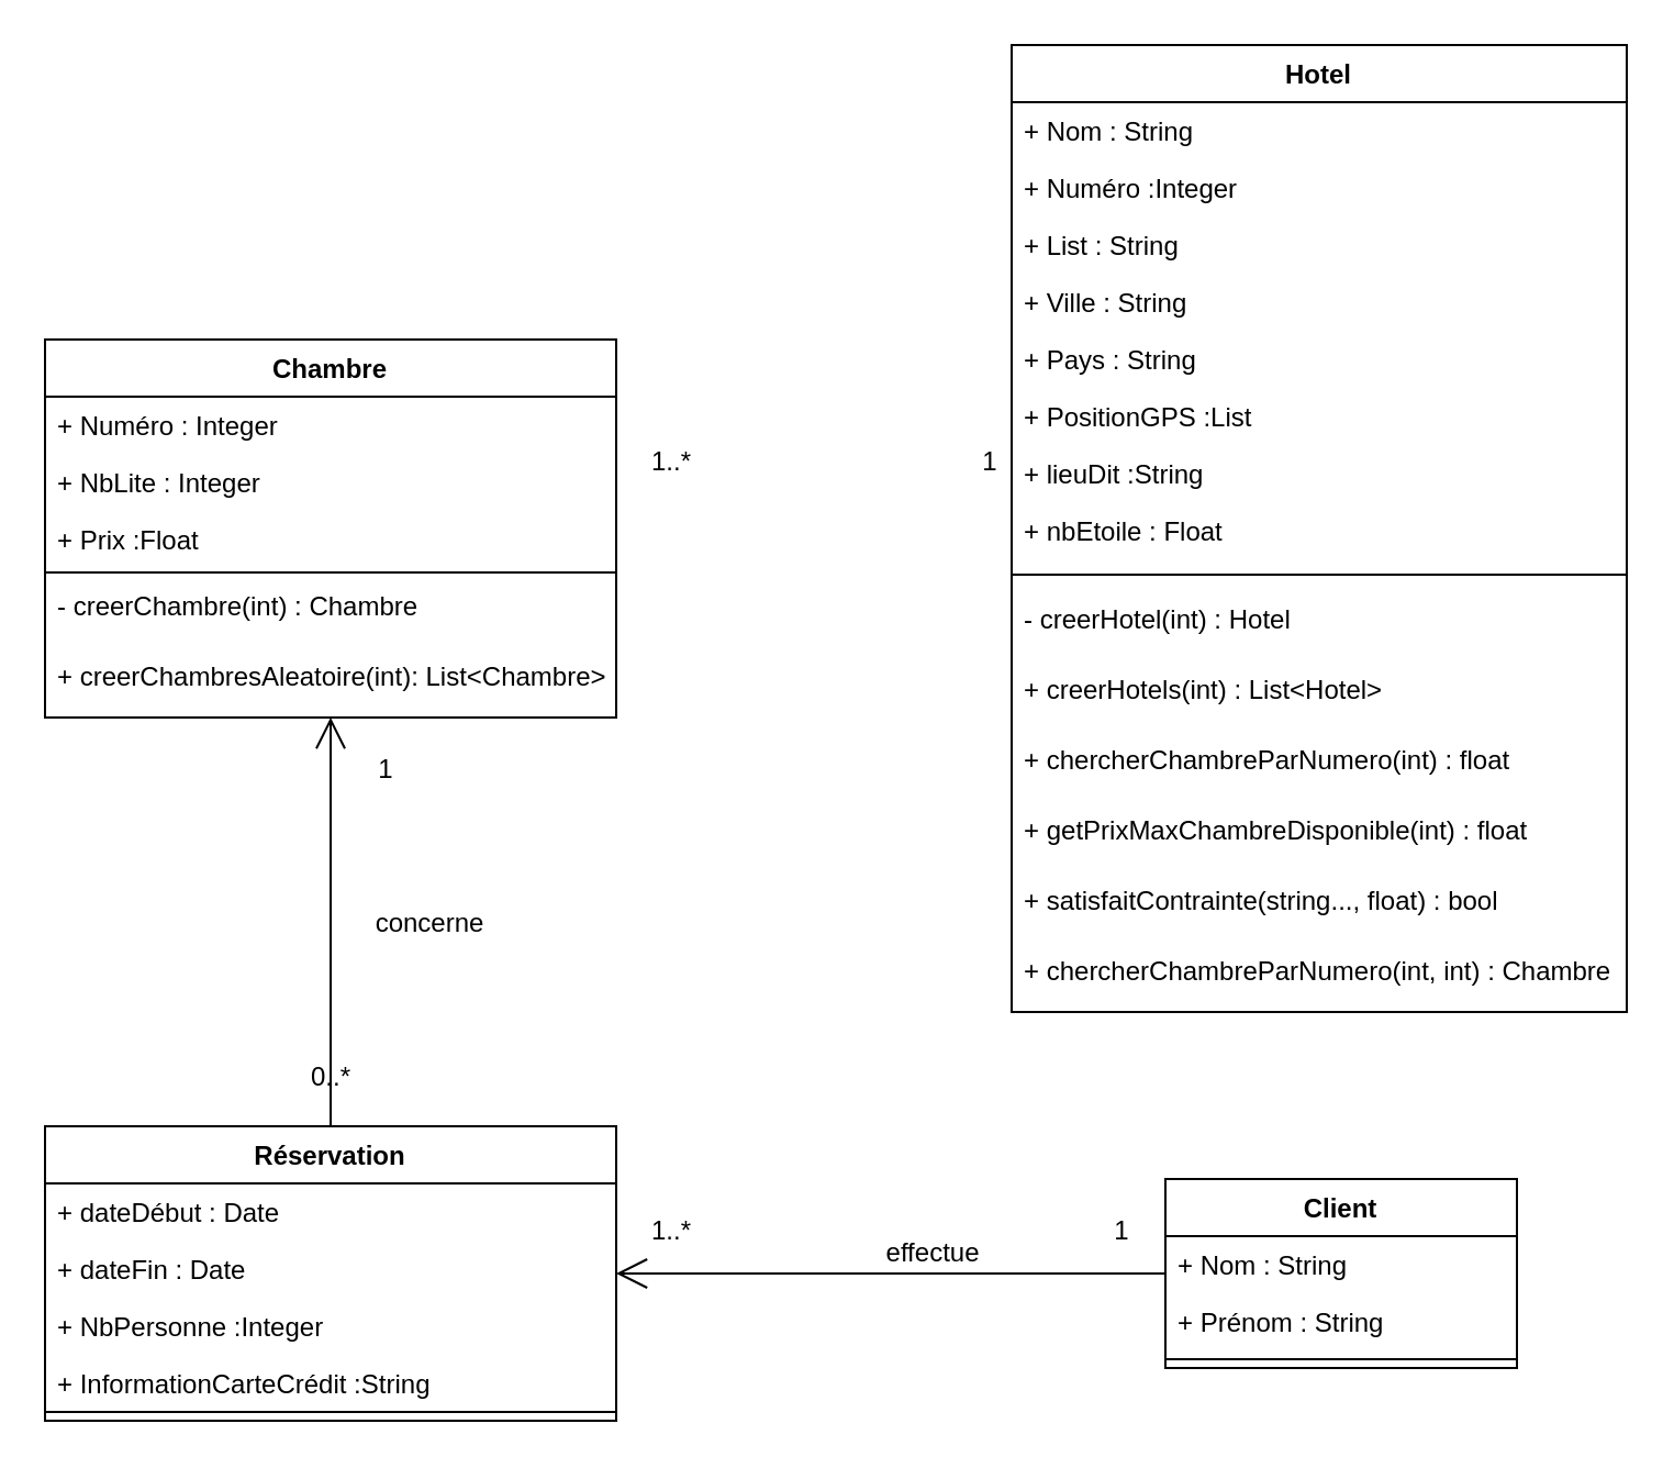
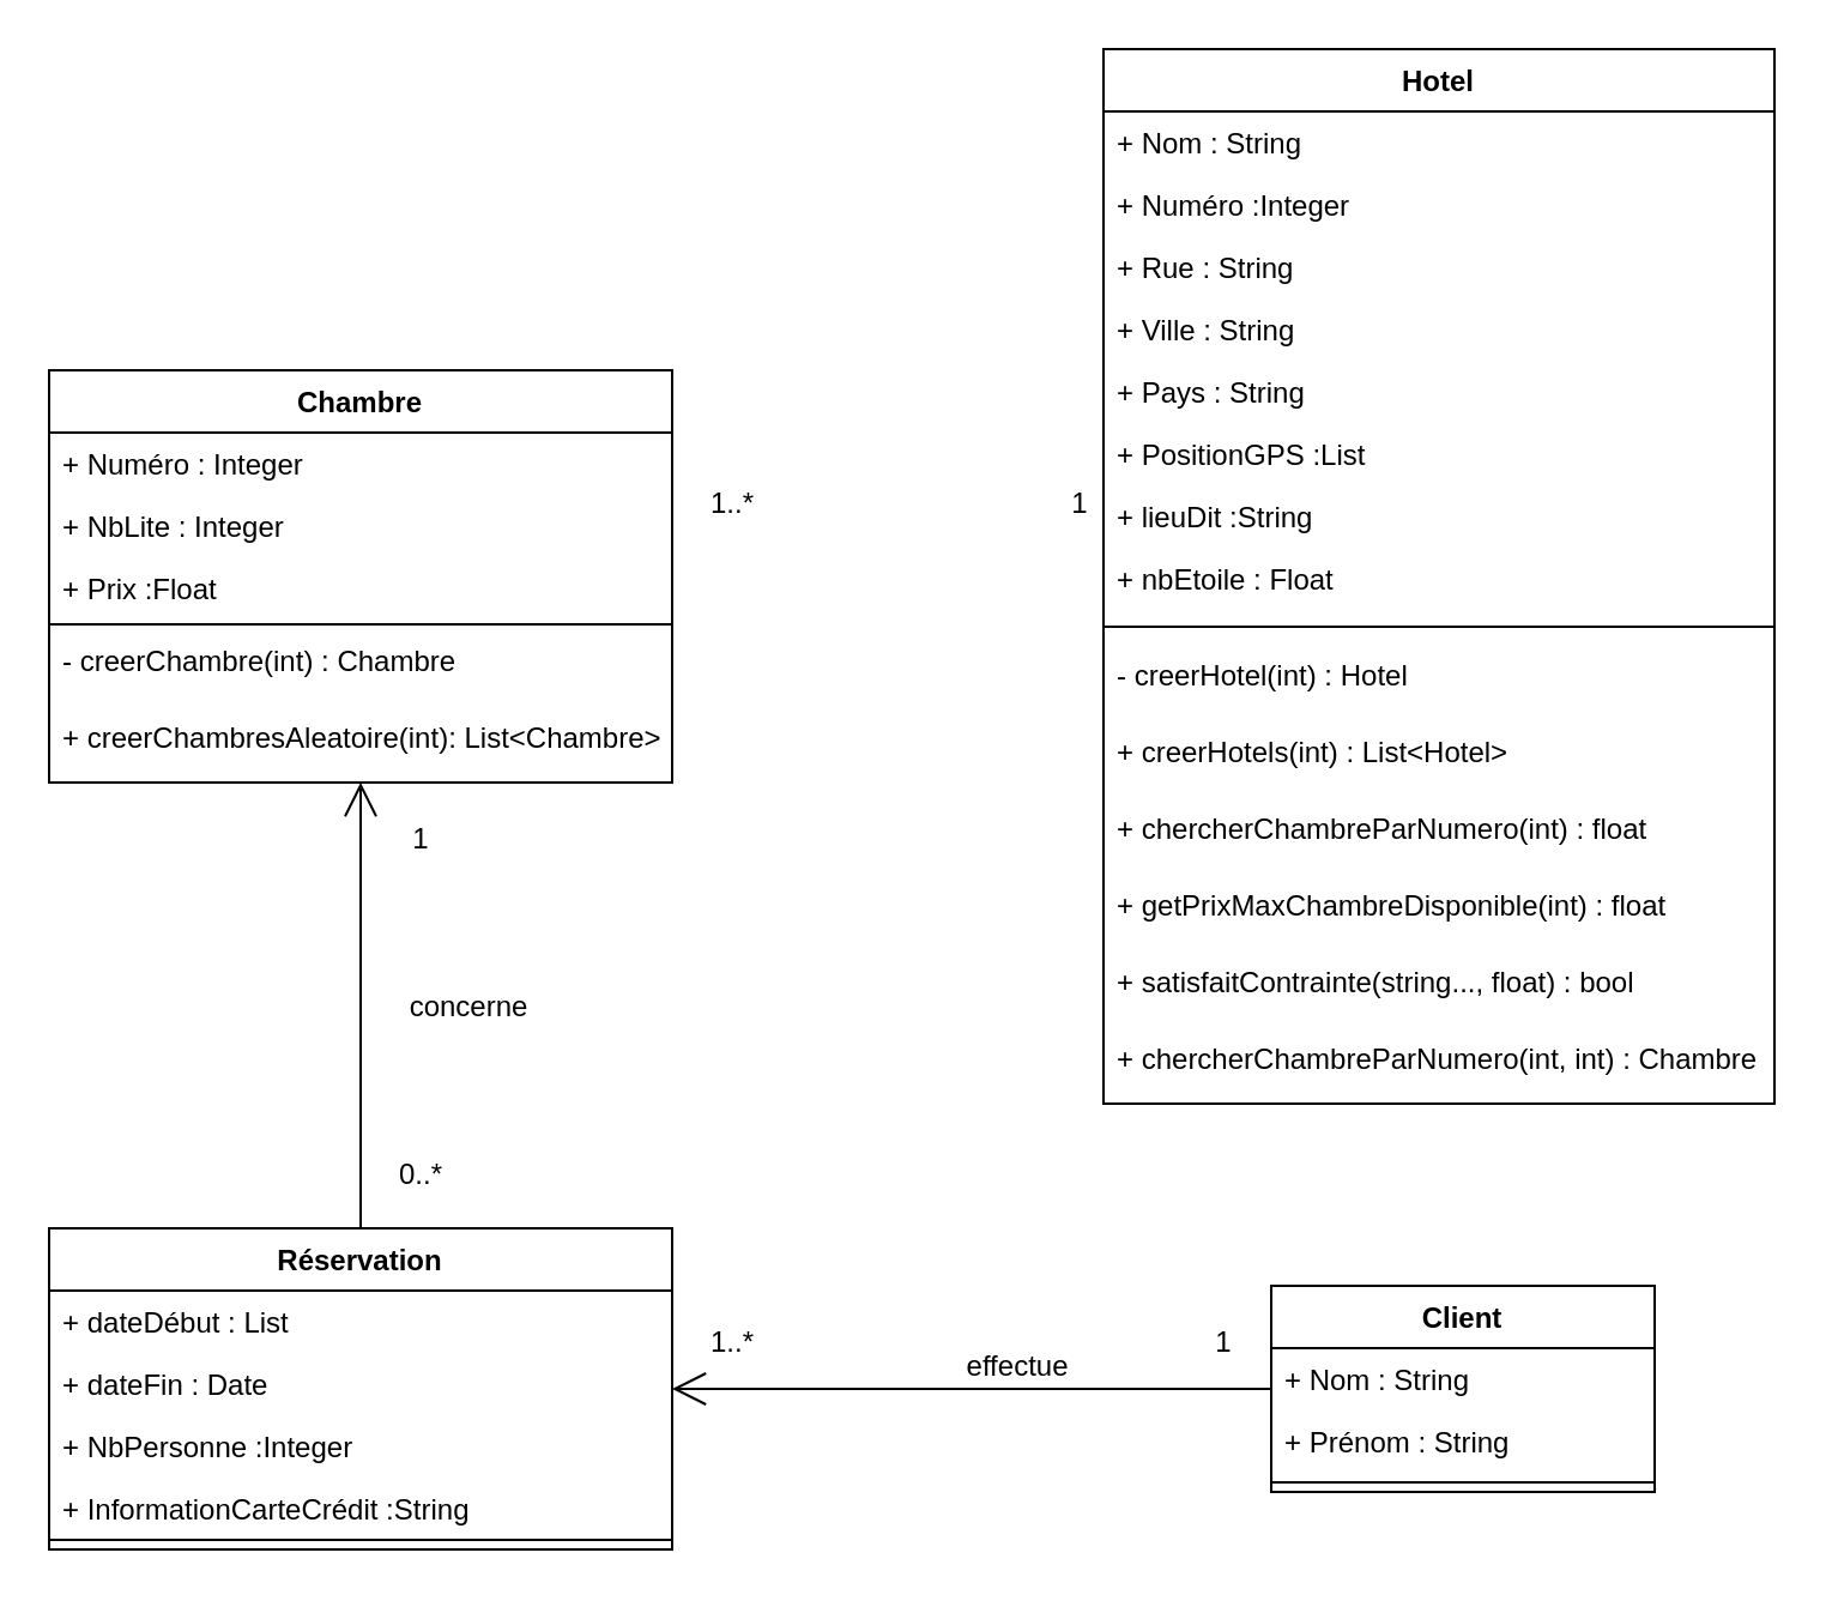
- <mxCell id="5" value="+ List : String" style="text;strokeColor=none;fillColor=none;align=left;verticalAlign=top;spacingLeft=4;spacingRight=4;overflow=hidden;rotatable=0;points=[[0,0.5],[1,0.5]];portConstraint=eastwest;" parent="2" vertex="1"><mxGeometry y="78" width="280" height="26" as="geometry" /></mxCell>
+ <mxCell id="5" value="+ Rue : String" style="text;strokeColor=none;fillColor=none;align=left;verticalAlign=top;spacingLeft=4;spacingRight=4;overflow=hidden;rotatable=0;points=[[0,0.5],[1,0.5]];portConstraint=eastwest;" parent="2" vertex="1"><mxGeometry y="78" width="280" height="26" as="geometry" /></mxCell>
- <mxCell id="40" value="0..*" style="text;html=1;align=center;verticalAlign=middle;resizable=0;points=[];autosize=1;" parent="1" vertex="1"><mxGeometry x="135" y="480" width="30" height="20" as="geometry" /></mxCell>
+ <mxCell id="40" value="0..*" style="text;html=1;align=center;verticalAlign=middle;resizable=0;points=[];autosize=1;" parent="1" vertex="1"><mxGeometry x="160" y="480" width="30" height="20" as="geometry" /></mxCell>
- <mxCell id="27" value="+ dateDébut : Date" style="text;strokeColor=none;fillColor=none;align=left;verticalAlign=top;spacingLeft=4;spacingRight=4;overflow=hidden;rotatable=0;points=[[0,0.5],[1,0.5]];portConstraint=eastwest;" parent="26" vertex="1"><mxGeometry y="26" width="260" height="26" as="geometry" /></mxCell>
+ <mxCell id="27" value="+ dateDébut : List" style="text;strokeColor=none;fillColor=none;align=left;verticalAlign=top;spacingLeft=4;spacingRight=4;overflow=hidden;rotatable=0;points=[[0,0.5],[1,0.5]];portConstraint=eastwest;" parent="26" vertex="1"><mxGeometry y="26" width="260" height="26" as="geometry" /></mxCell>
